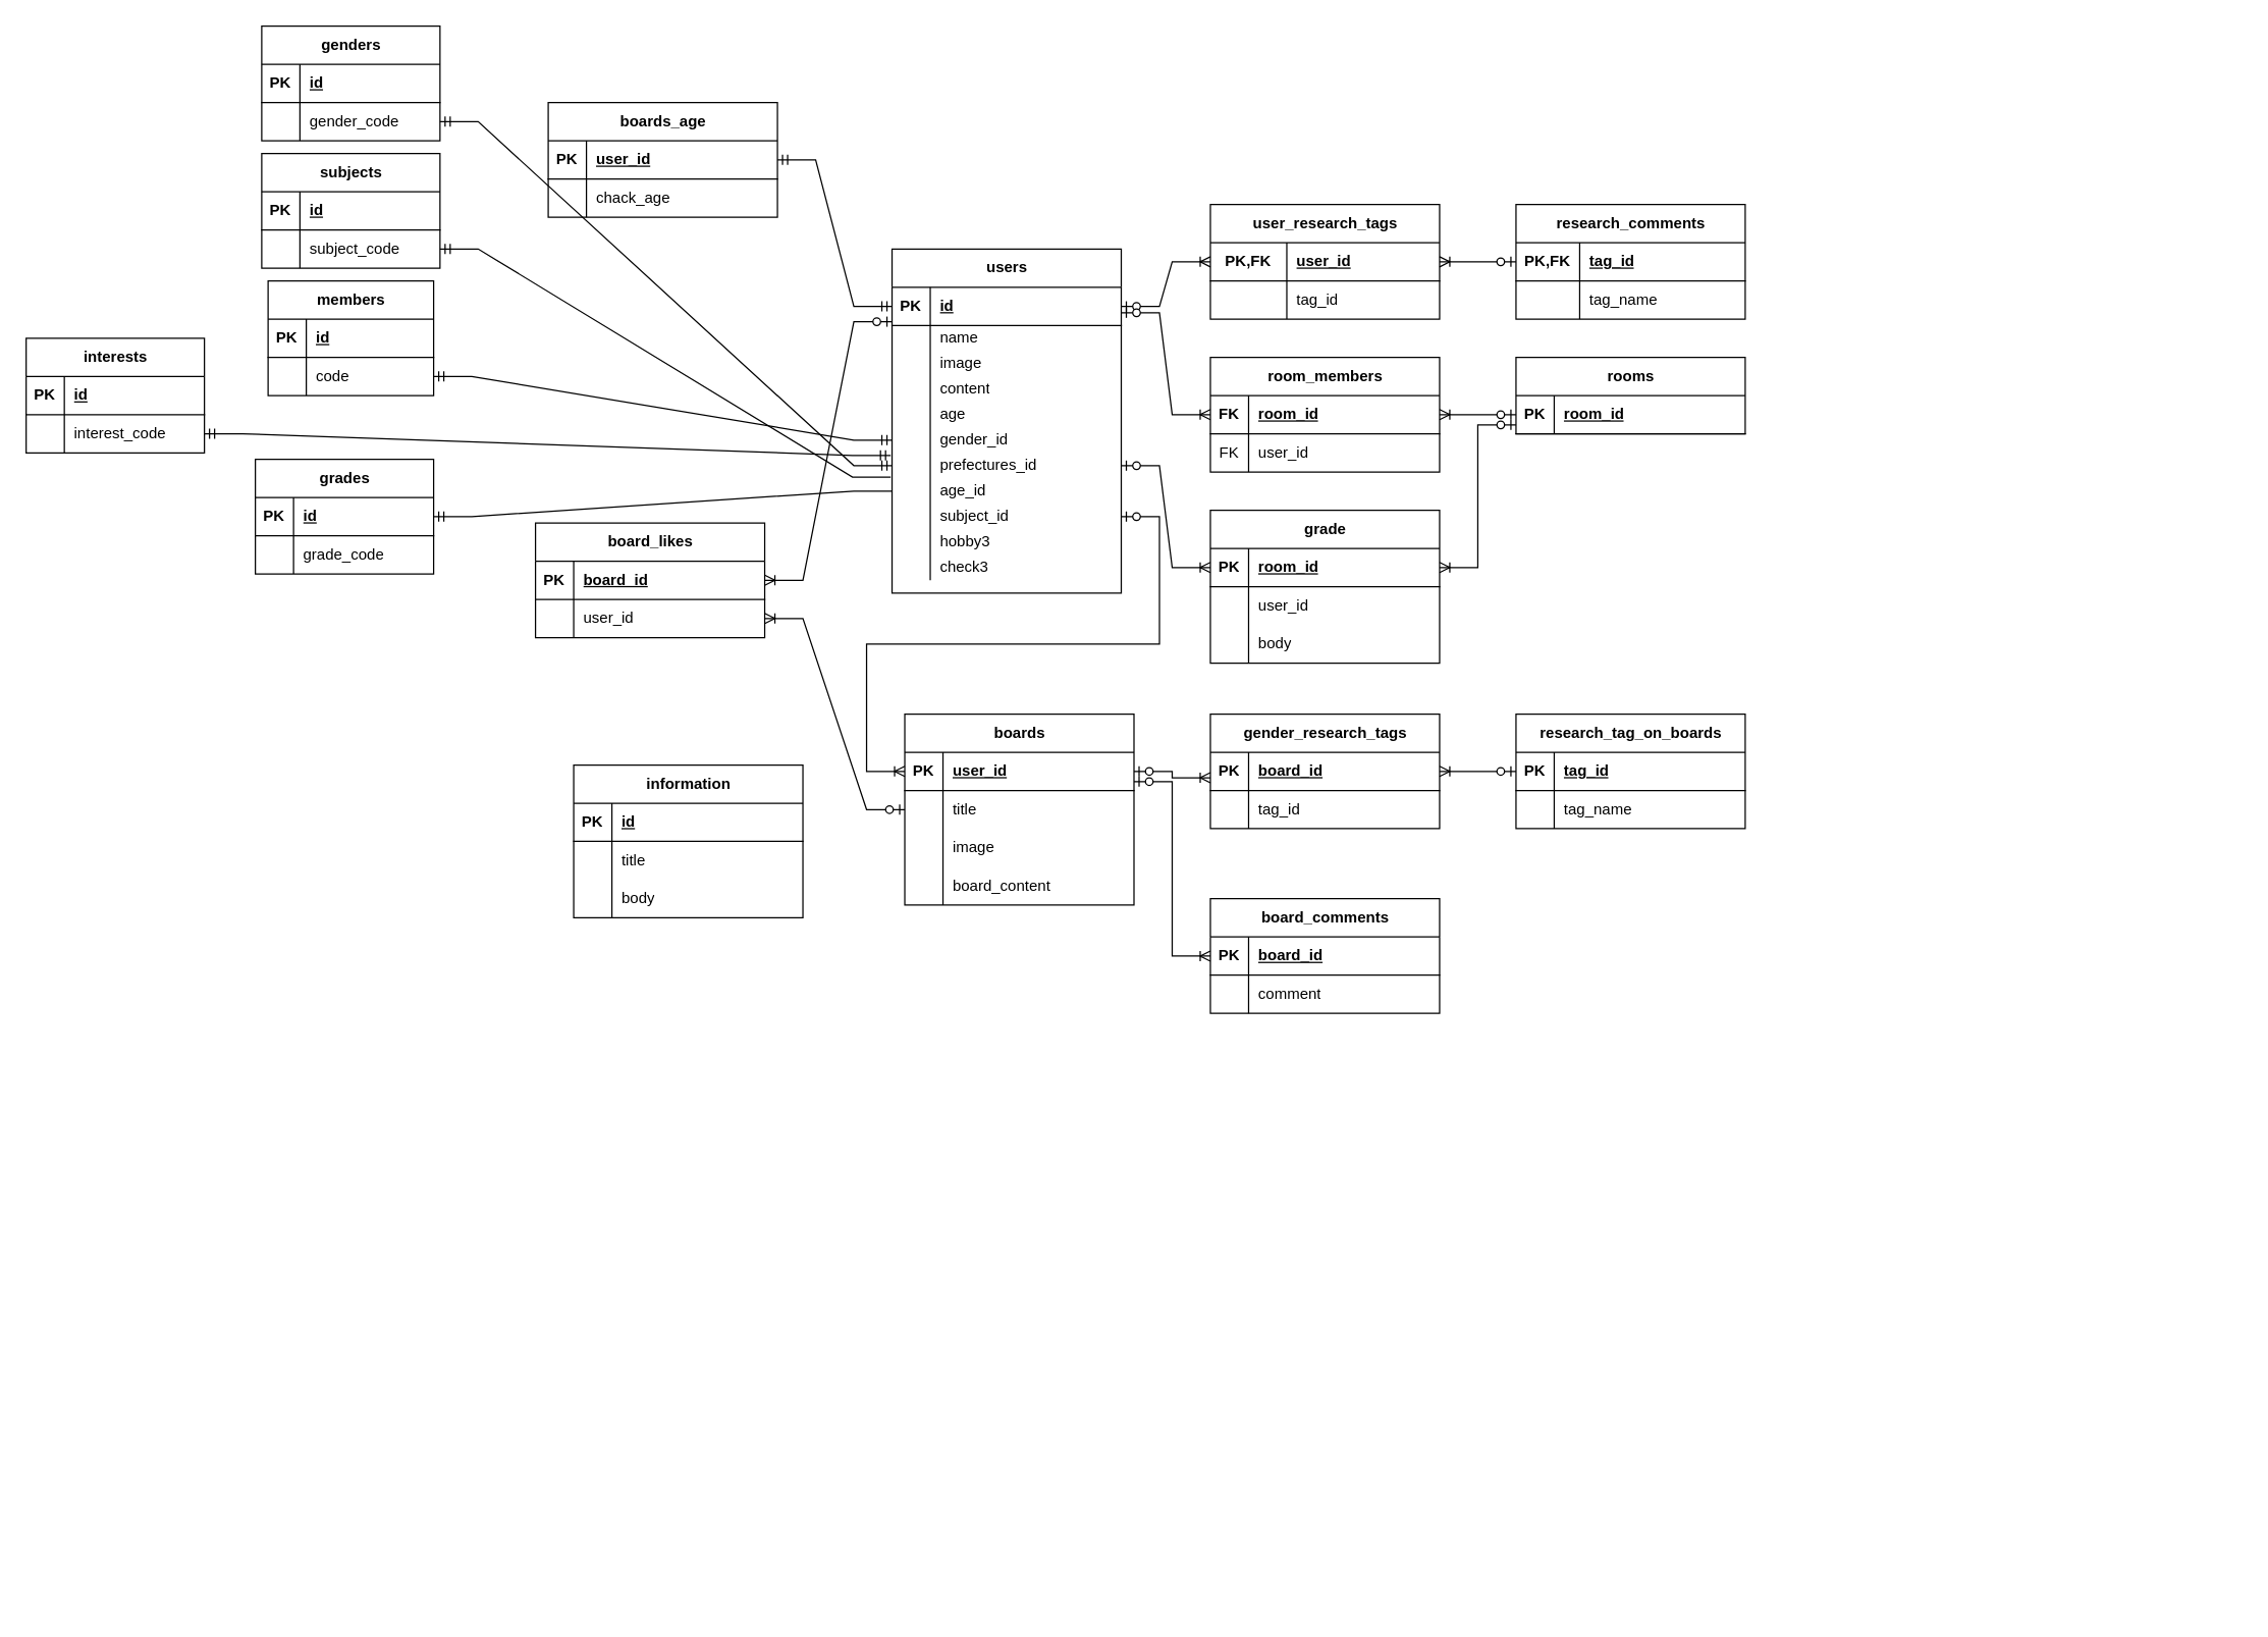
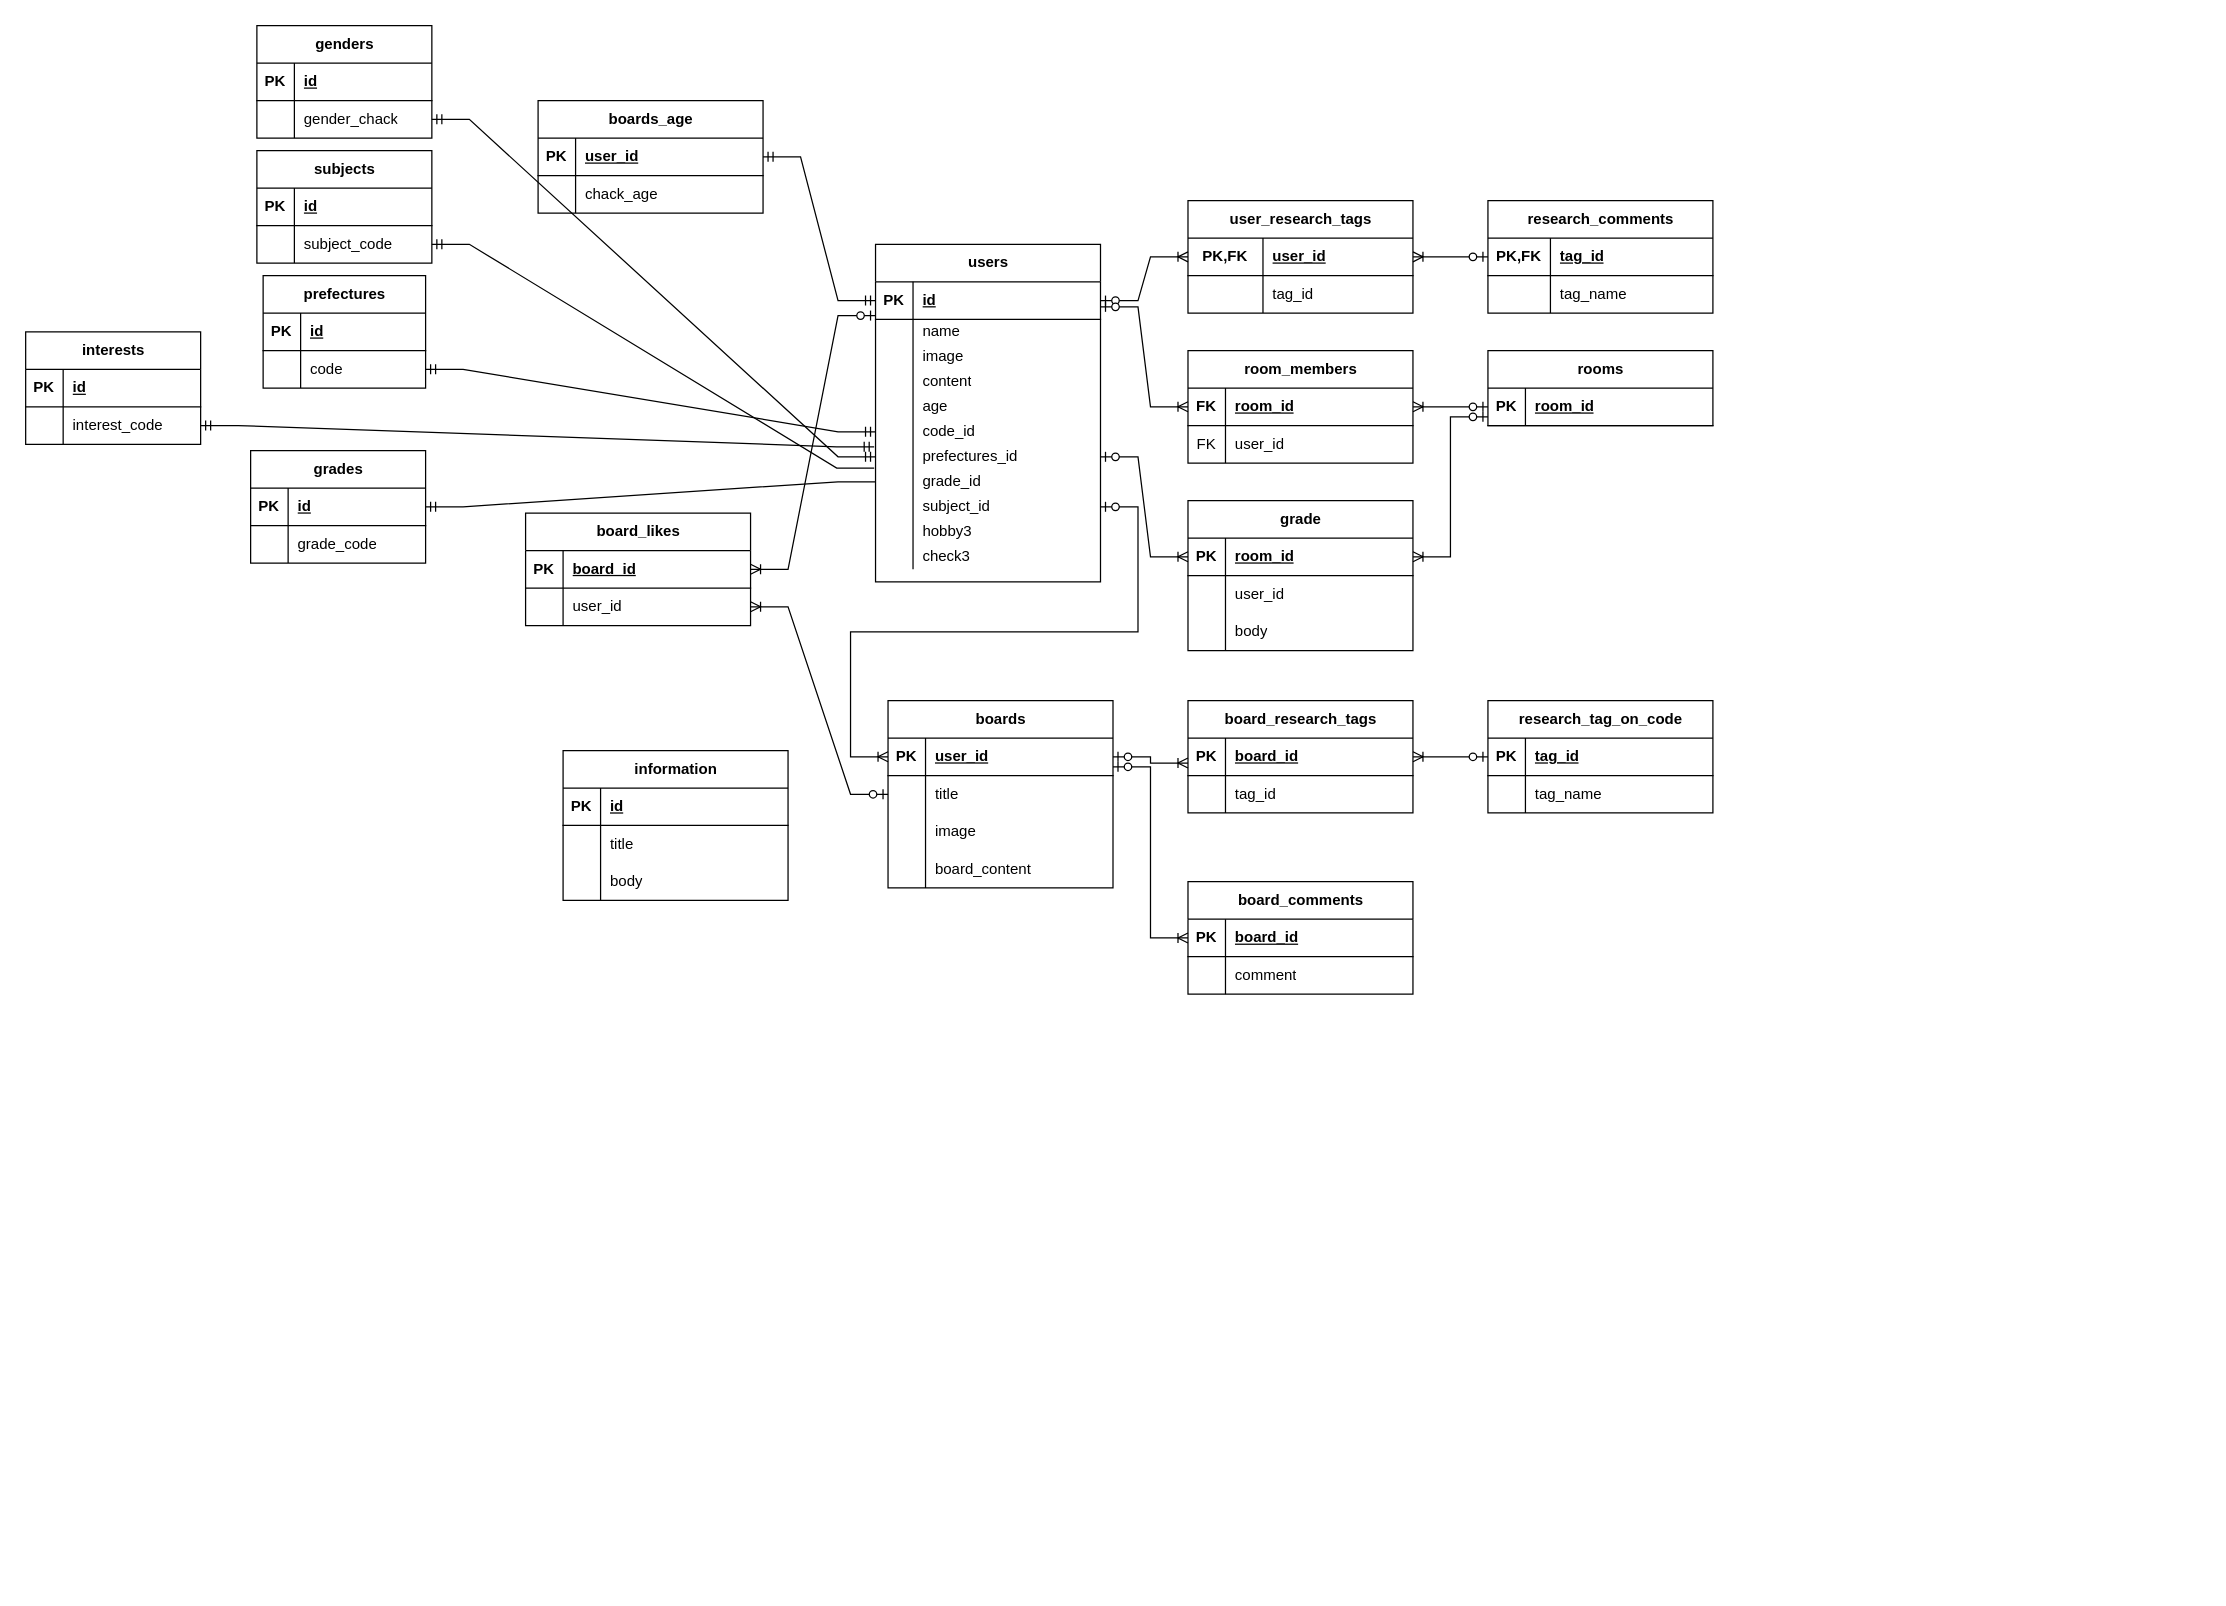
- <mxCell id="162" value="gender_code" style="shape=partialRectangle;connectable=0;fillColor=none;top=0;left=0;bottom=0;right=0;align=left;spacingLeft=6;overflow=hidden;whiteSpace=wrap;html=1;" vertex="1" parent="160"><mxGeometry x="30" width="110" height="30" as="geometry"><mxRectangle width="110" height="30" as="alternateBounds" /></mxGeometry></mxCell>
+ <mxCell id="162" value="gender_chack" style="shape=partialRectangle;connectable=0;fillColor=none;top=0;left=0;bottom=0;right=0;align=left;spacingLeft=6;overflow=hidden;whiteSpace=wrap;html=1;" vertex="1" parent="160"><mxGeometry x="30" width="110" height="30" as="geometry"><mxRectangle width="110" height="30" as="alternateBounds" /></mxGeometry></mxCell>
- <mxCell id="142" value="members" style="shape=table;startSize=30;container=1;collapsible=1;childLayout=tableLayout;fixedRows=1;rowLines=0;fontStyle=1;align=center;resizeLast=1;html=1;" vertex="1" parent="1"><mxGeometry x="210" y="220" width="130" height="90" as="geometry" /></mxCell>
+ <mxCell id="142" value="prefectures" style="shape=table;startSize=30;container=1;collapsible=1;childLayout=tableLayout;fixedRows=1;rowLines=0;fontStyle=1;align=center;resizeLast=1;html=1;" vertex="1" parent="1"><mxGeometry x="210" y="220" width="130" height="90" as="geometry" /></mxCell>
- <mxCell id="20" value="gender_id" style="shape=partialRectangle;connectable=0;fillColor=none;top=0;left=0;bottom=0;right=0;align=left;spacingLeft=6;overflow=hidden;whiteSpace=wrap;html=1;" parent="18" vertex="1"><mxGeometry x="30" width="150" height="20" as="geometry"><mxRectangle width="150" height="20" as="alternateBounds" /></mxGeometry></mxCell>
+ <mxCell id="20" value="code_id" style="shape=partialRectangle;connectable=0;fillColor=none;top=0;left=0;bottom=0;right=0;align=left;spacingLeft=6;overflow=hidden;whiteSpace=wrap;html=1;" parent="18" vertex="1"><mxGeometry x="30" width="150" height="20" as="geometry"><mxRectangle width="150" height="20" as="alternateBounds" /></mxGeometry></mxCell>
- <mxCell id="26" value="age_id" style="shape=partialRectangle;connectable=0;fillColor=none;top=0;left=0;bottom=0;right=0;align=left;spacingLeft=6;overflow=hidden;whiteSpace=wrap;html=1;" parent="24" vertex="1"><mxGeometry x="30" width="150" height="20" as="geometry"><mxRectangle width="150" height="20" as="alternateBounds" /></mxGeometry></mxCell>
+ <mxCell id="26" value="grade_id" style="shape=partialRectangle;connectable=0;fillColor=none;top=0;left=0;bottom=0;right=0;align=left;spacingLeft=6;overflow=hidden;whiteSpace=wrap;html=1;" parent="24" vertex="1"><mxGeometry x="30" width="150" height="20" as="geometry"><mxRectangle width="150" height="20" as="alternateBounds" /></mxGeometry></mxCell>
- <mxCell id="89" value="gender_research_tags" style="shape=table;startSize=30;container=1;collapsible=1;childLayout=tableLayout;fixedRows=1;rowLines=0;fontStyle=1;align=center;resizeLast=1;html=1;" parent="1" vertex="1"><mxGeometry x="950" y="560" width="180" height="90" as="geometry" /></mxCell>
+ <mxCell id="89" value="board_research_tags" style="shape=table;startSize=30;container=1;collapsible=1;childLayout=tableLayout;fixedRows=1;rowLines=0;fontStyle=1;align=center;resizeLast=1;html=1;" parent="1" vertex="1"><mxGeometry x="950" y="560" width="180" height="90" as="geometry" /></mxCell>
- <mxCell id="96" value="research_tag_on_boards" style="shape=table;startSize=30;container=1;collapsible=1;childLayout=tableLayout;fixedRows=1;rowLines=0;fontStyle=1;align=center;resizeLast=1;html=1;" parent="1" vertex="1"><mxGeometry x="1190" y="560" width="180" height="90" as="geometry" /></mxCell>
+ <mxCell id="96" value="research_tag_on_code" style="shape=table;startSize=30;container=1;collapsible=1;childLayout=tableLayout;fixedRows=1;rowLines=0;fontStyle=1;align=center;resizeLast=1;html=1;" parent="1" vertex="1"><mxGeometry x="1190" y="560" width="180" height="90" as="geometry" /></mxCell>
